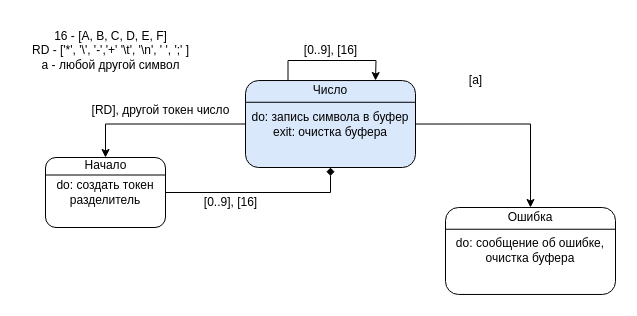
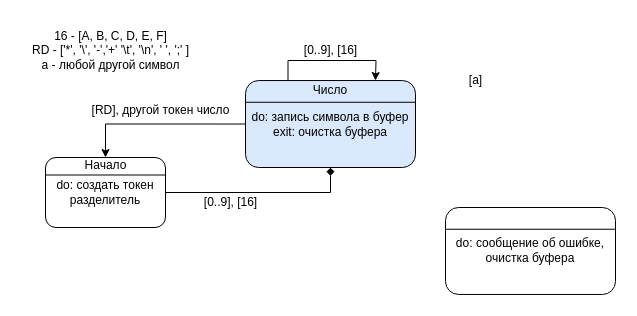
- <mxCell id="21" style="edgeStyle=orthogonalEdgeStyle;rounded=0;orthogonalLoop=1;jettySize=auto;html=1;exitX=1;exitY=0.5;exitDx=0;exitDy=0;entryX=0.5;entryY=0;entryDx=0;entryDy=0;" edge="1" parent="1" source="7" target="20"><mxGeometry relative="1" as="geometry" /></mxCell>
- <mxCell id="20" value="Ошибка" style="text;html=1;strokeColor=none;fillColor=none;align=center;verticalAlign=middle;whiteSpace=wrap;rounded=0;" vertex="1" parent="17"><mxGeometry x="53.21" width="63.57" height="20" as="geometry" /></mxCell>
